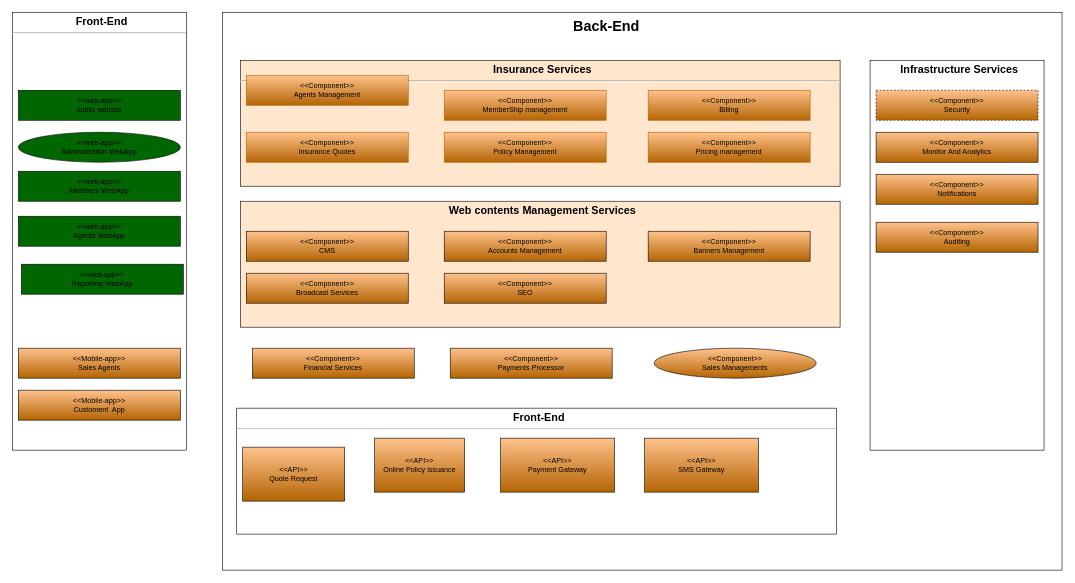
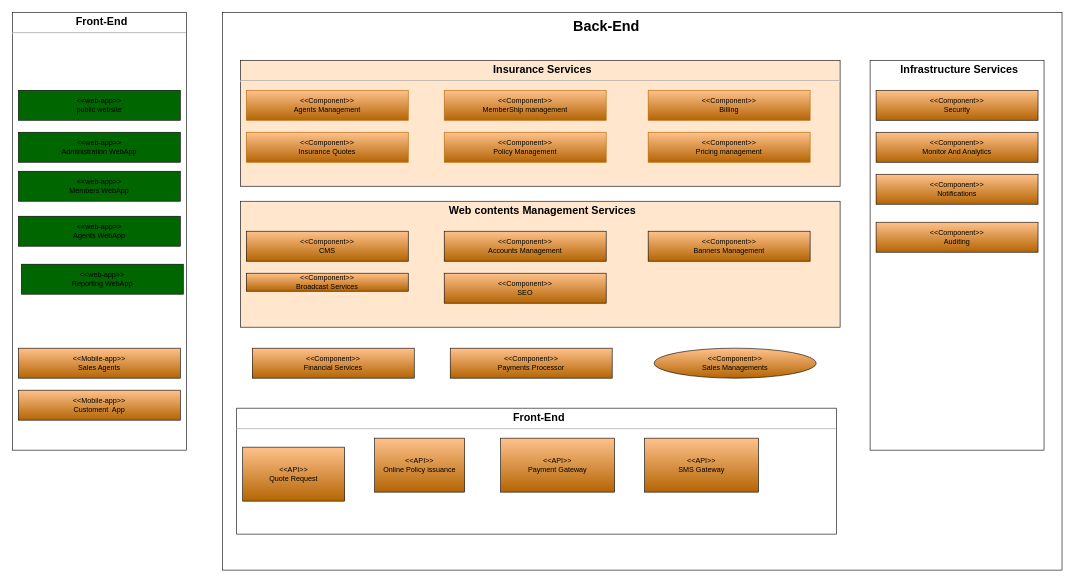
- <mxCell id="12" value="&amp;lt;&amp;lt;Component&amp;gt;&amp;gt;&lt;br&gt;Agents Management" style="html=1;whiteSpace=wrap;fillColor=#B46504;strokeColor=#b46504;gradientColor=#FFC28C;gradientDirection=north;" vertex="1" parent="1"><mxGeometry x="410" y="125" width="270" height="50" as="geometry" /></mxCell>
+ <mxCell id="12" value="&amp;lt;&amp;lt;Component&amp;gt;&amp;gt;&lt;br&gt;Agents Management" style="html=1;whiteSpace=wrap;fillColor=#B46504;strokeColor=#b46504;gradientColor=#FFC28C;gradientDirection=north;" vertex="1" parent="1"><mxGeometry x="410" y="150" width="270" height="50" as="geometry" /></mxCell>
- <mxCell id="36" value="&amp;lt;&amp;lt;Component&amp;gt;&amp;gt;&lt;br style=&quot;border-color: var(--border-color);&quot;&gt;Security" style="html=1;whiteSpace=wrap;fillColor=#B46504;gradientColor=#FFC28C;gradientDirection=north;dashed=1;" vertex="1" parent="1"><mxGeometry x="1460" y="150" width="270" height="50" as="geometry" /></mxCell>
+ <mxCell id="36" value="&amp;lt;&amp;lt;Component&amp;gt;&amp;gt;&lt;br style=&quot;border-color: var(--border-color);&quot;&gt;Security" style="html=1;whiteSpace=wrap;fillColor=#B46504;gradientColor=#FFC28C;gradientDirection=north;" vertex="1" parent="1"><mxGeometry x="1460" y="150" width="270" height="50" as="geometry" /></mxCell>
- <mxCell id="7" value="&amp;lt;&amp;lt;web-app&amp;gt;&amp;gt;&lt;br&gt;Administration WebApp" style="ellipse;html=1;whiteSpace=wrap;fillColor=#006600;" vertex="1" parent="1"><mxGeometry x="30" y="220" width="270" height="50" as="geometry" /></mxCell>
+ <mxCell id="7" value="&amp;lt;&amp;lt;web-app&amp;gt;&amp;gt;&lt;br&gt;Administration WebApp" style="html=1;whiteSpace=wrap;fillColor=#006600;" vertex="1" parent="1"><mxGeometry x="30" y="220" width="270" height="50" as="geometry" /></mxCell>
- <mxCell id="22" value="&amp;lt;&amp;lt;Component&amp;gt;&amp;gt;&lt;br style=&quot;border-color: var(--border-color);&quot;&gt;Broadcast Services" style="html=1;whiteSpace=wrap;fillColor=#B46504;gradientColor=#FFC28C;gradientDirection=north;" vertex="1" parent="1"><mxGeometry x="410" y="455" width="270" height="50" as="geometry" /></mxCell>
+ <mxCell id="22" value="&amp;lt;&amp;lt;Component&amp;gt;&amp;gt;&lt;br style=&quot;border-color: var(--border-color);&quot;&gt;Broadcast Services" style="html=1;whiteSpace=wrap;fillColor=#B46504;gradientColor=#FFC28C;gradientDirection=north;" vertex="1" parent="1"><mxGeometry x="410" y="455" width="270" height="30" as="geometry" /></mxCell>
